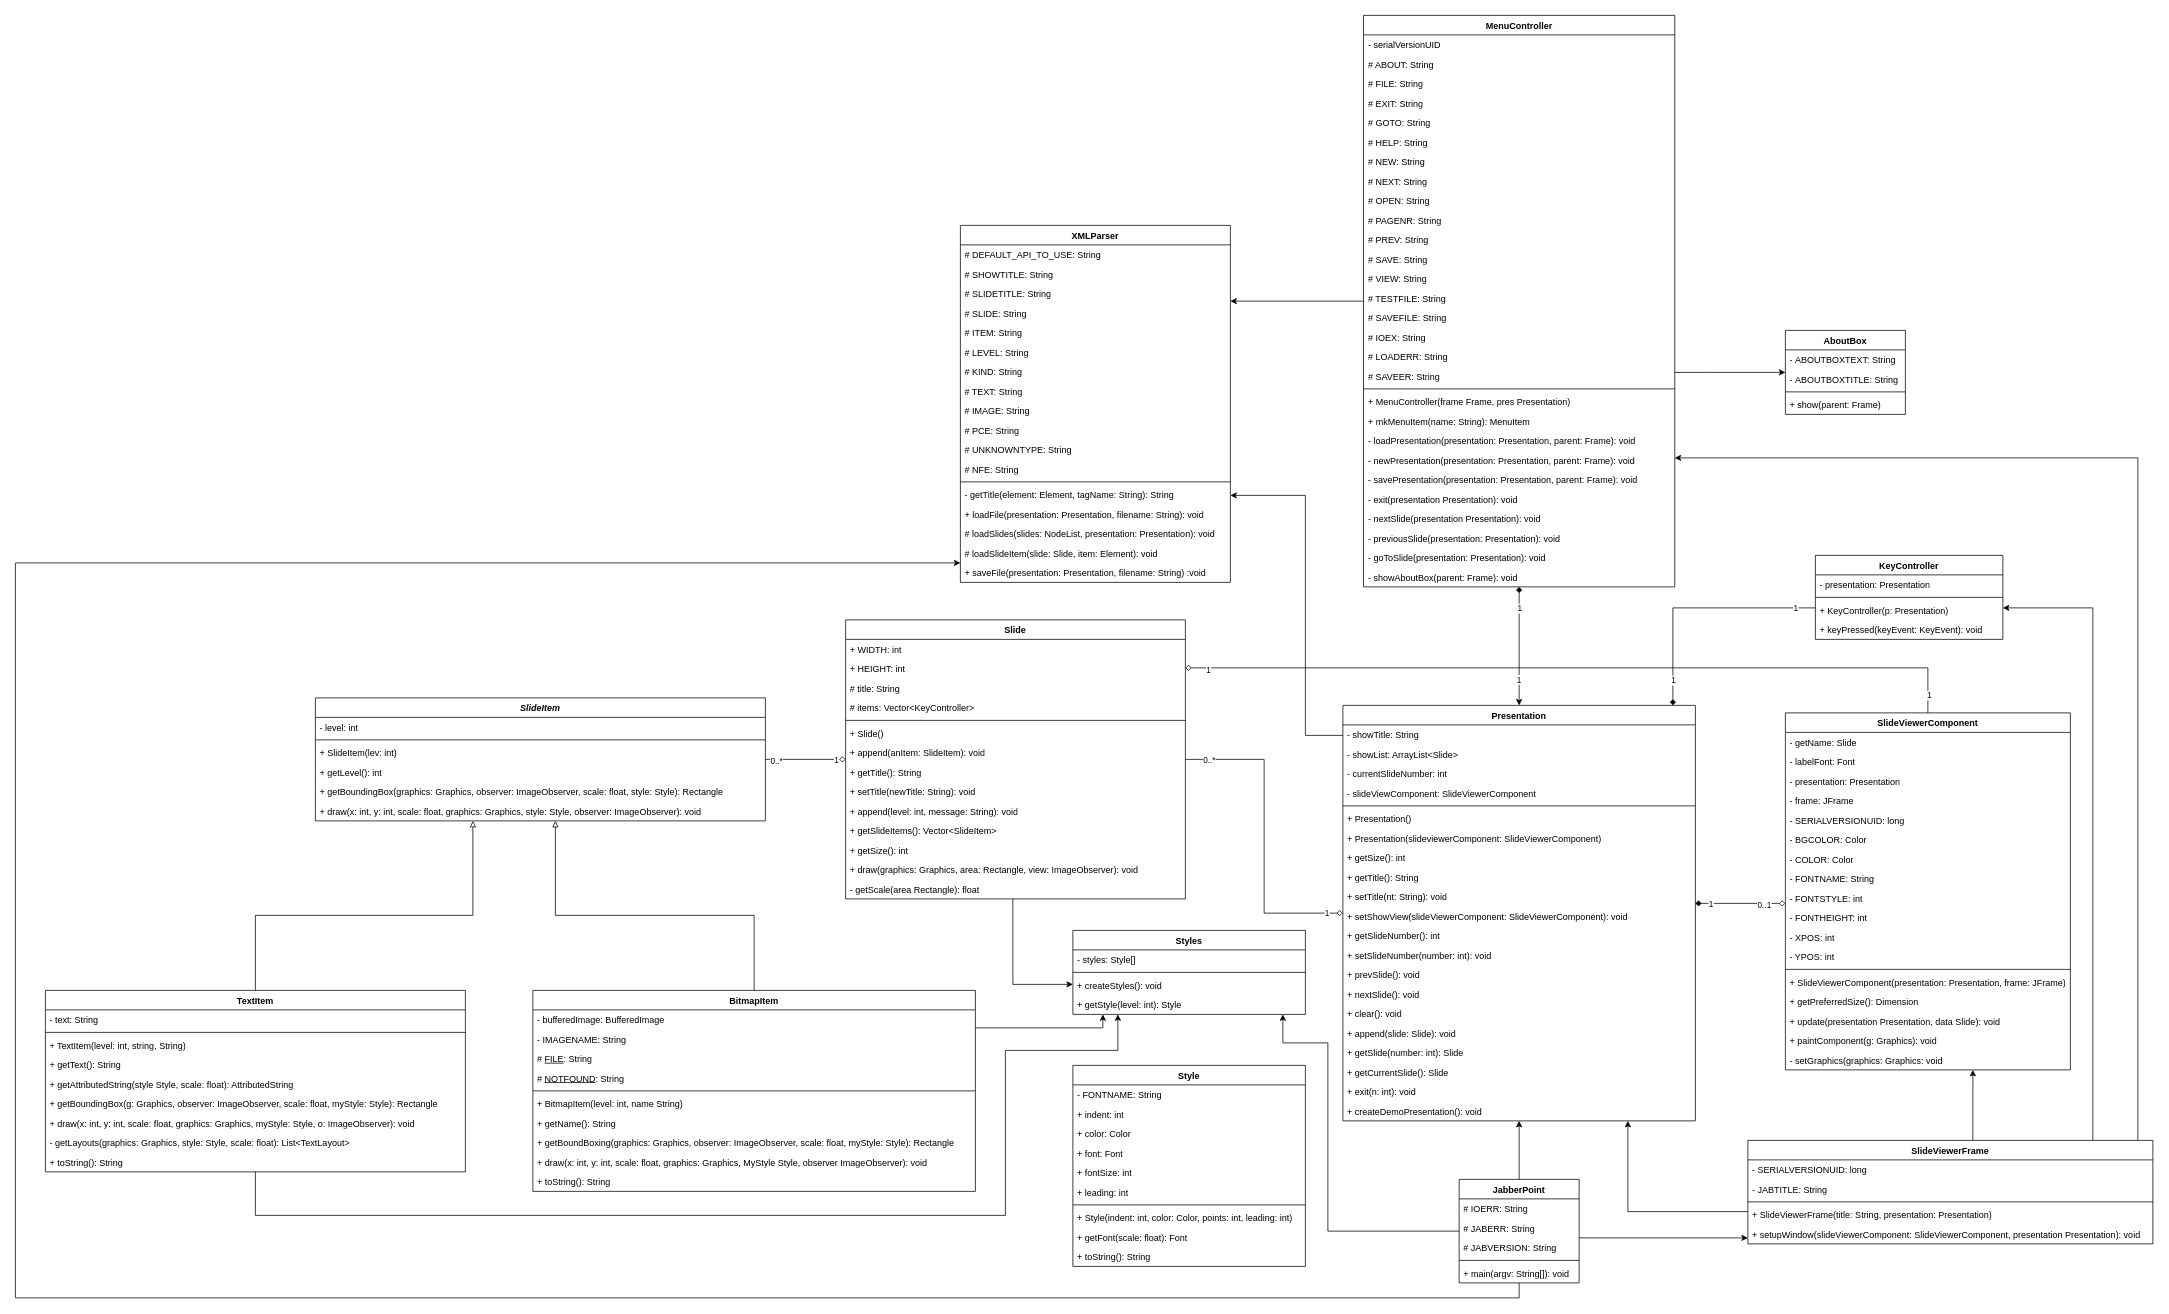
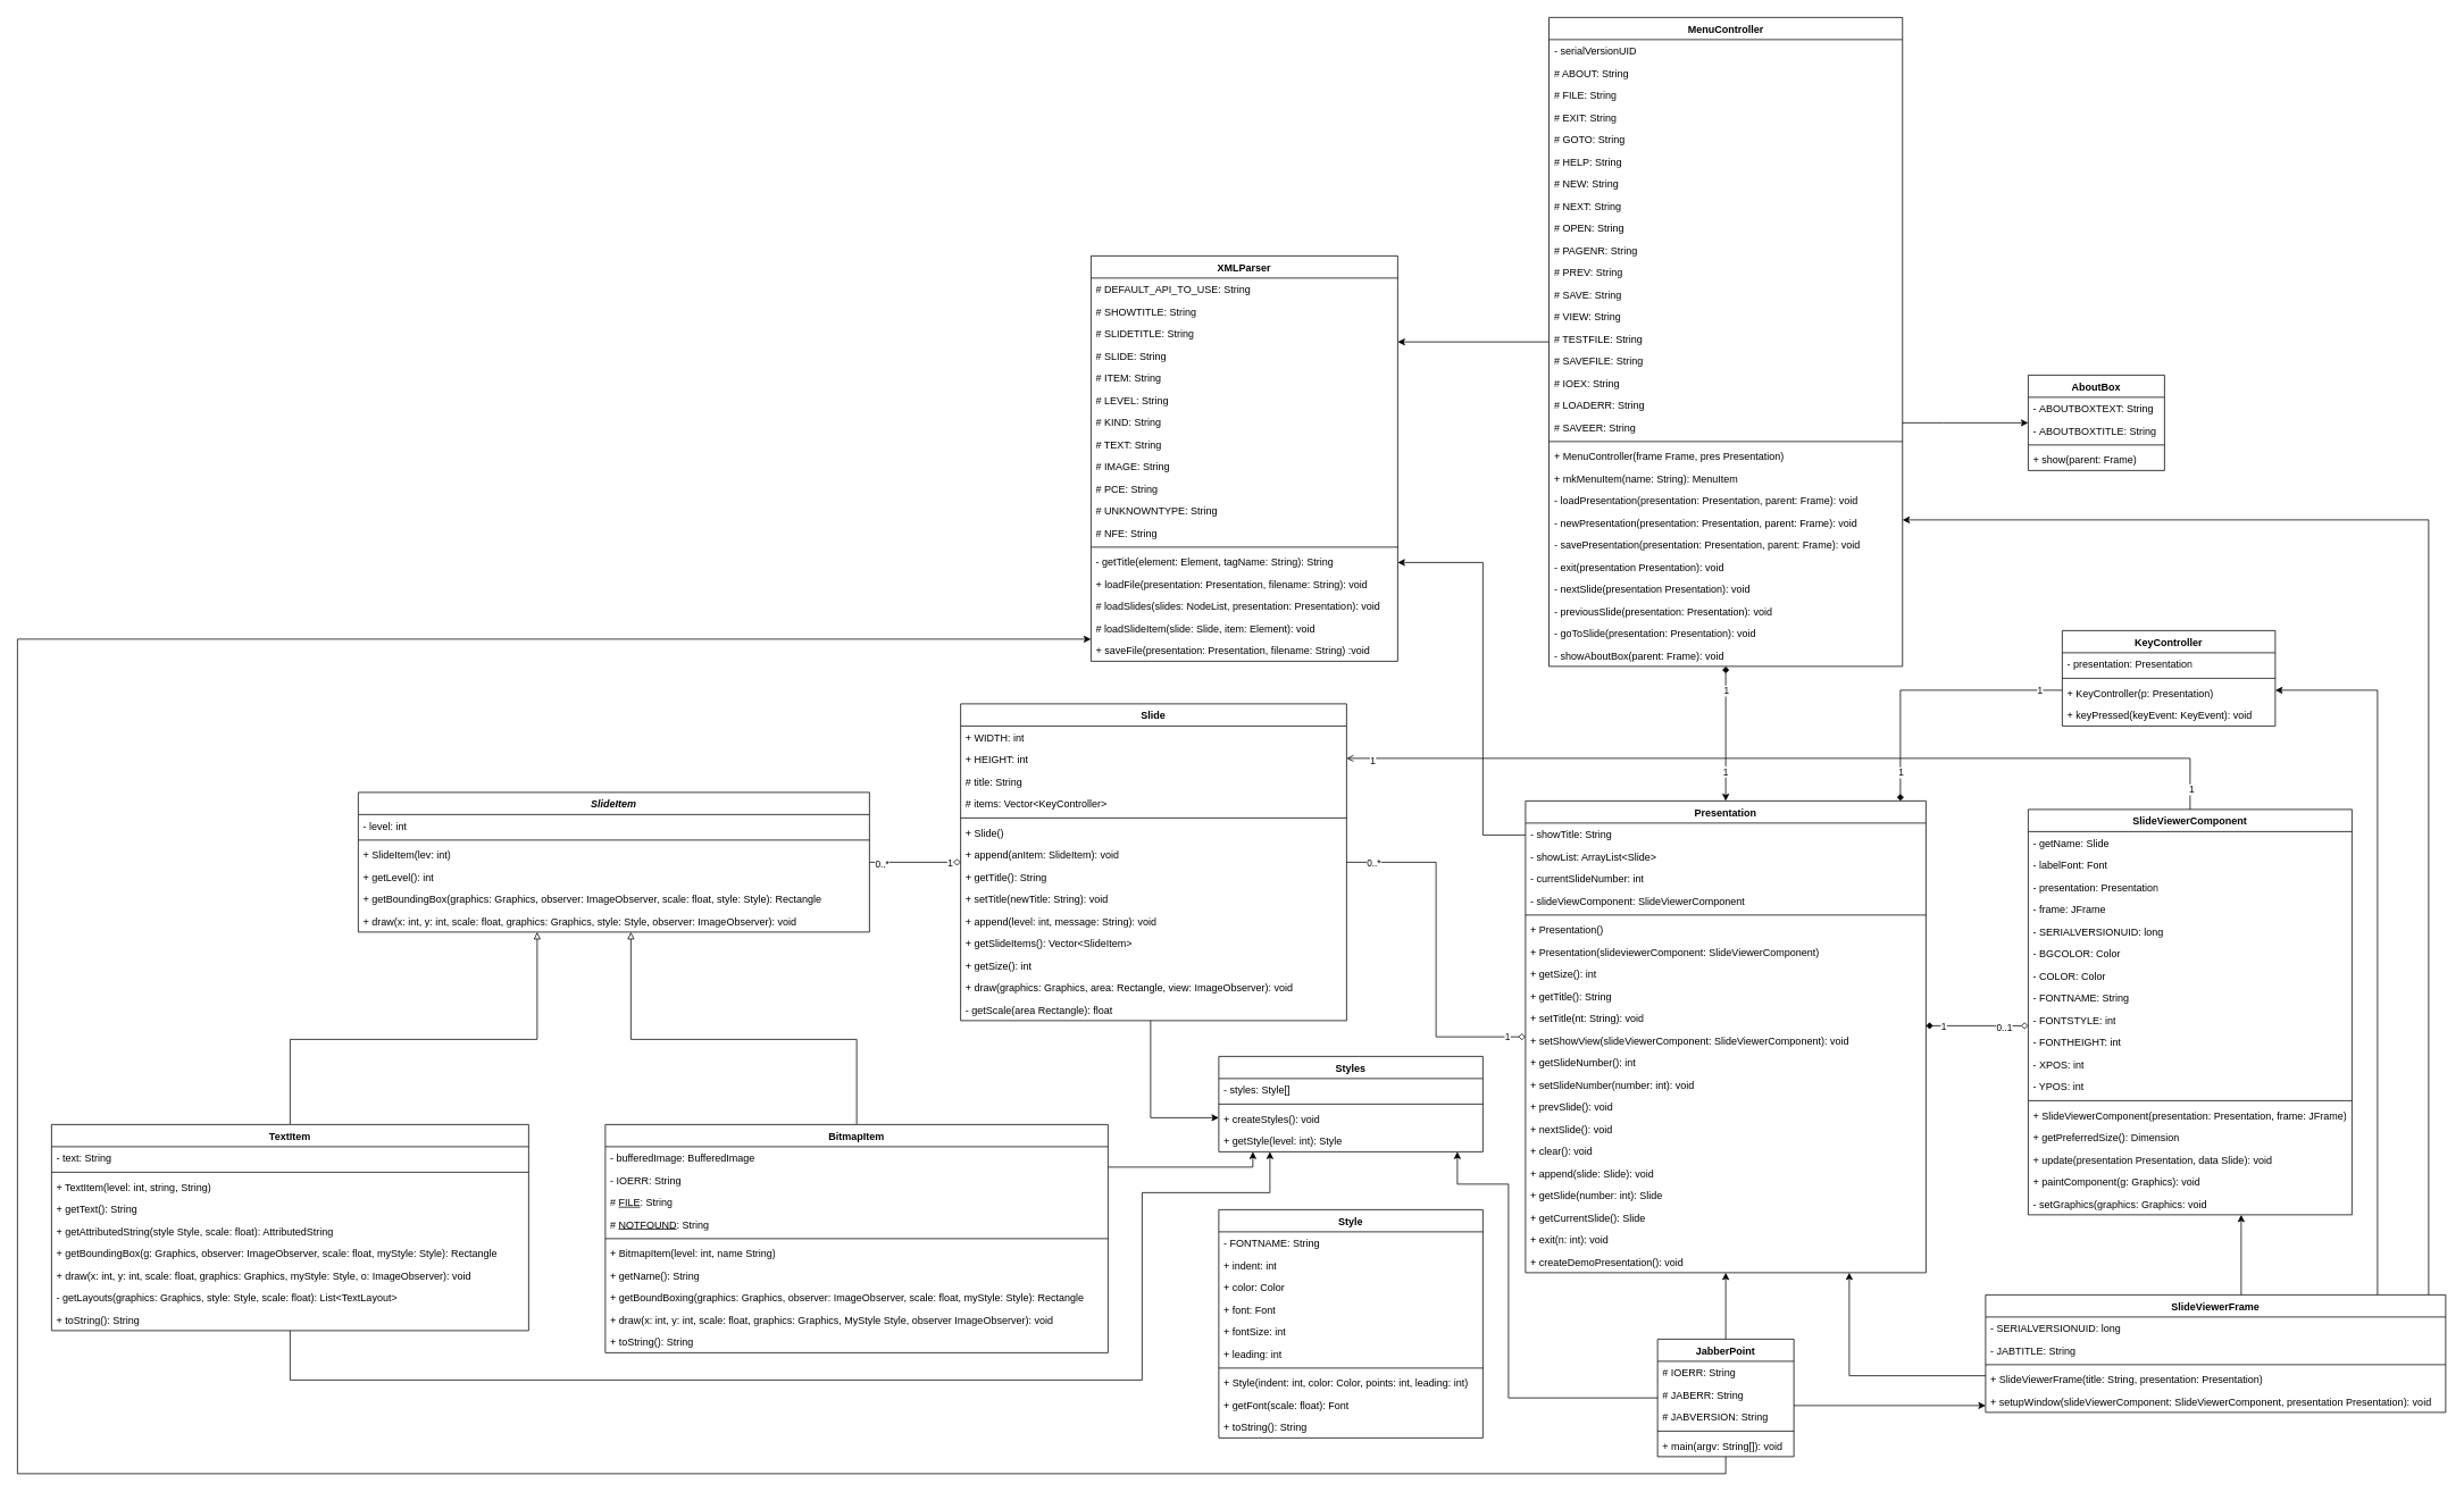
- <mxCell id="127" style="edgeStyle=orthogonalEdgeStyle;rounded=0;orthogonalLoop=1;jettySize=auto;html=1;endArrow=diamond;endFill=0;" parent="1" source="130" target="99" edge="1"><mxGeometry relative="1" as="geometry"><Array as="points"><mxPoint x="2570" y="890" /></Array></mxGeometry></mxCell>
+ <mxCell id="127" style="edgeStyle=orthogonalEdgeStyle;rounded=0;orthogonalLoop=1;jettySize=auto;html=1;endArrow=open;endFill=0;" parent="1" source="130" target="99" edge="1"><mxGeometry relative="1" as="geometry"><Array as="points"><mxPoint x="2570" y="890" /></Array></mxGeometry></mxCell>
- <mxCell id="11" value="- IMAGENAME: String" style="text;strokeColor=none;fillColor=none;align=left;verticalAlign=top;spacingLeft=4;spacingRight=4;overflow=hidden;rotatable=0;points=[[0,0.5],[1,0.5]];portConstraint=eastwest;whiteSpace=wrap;html=1;" parent="9" vertex="1"><mxGeometry y="52" width="590" height="26" as="geometry" /></mxCell>
+ <mxCell id="11" value="- IOERR: String" style="text;strokeColor=none;fillColor=none;align=left;verticalAlign=top;spacingLeft=4;spacingRight=4;overflow=hidden;rotatable=0;points=[[0,0.5],[1,0.5]];portConstraint=eastwest;whiteSpace=wrap;html=1;" parent="9" vertex="1"><mxGeometry y="52" width="590" height="26" as="geometry" /></mxCell>
